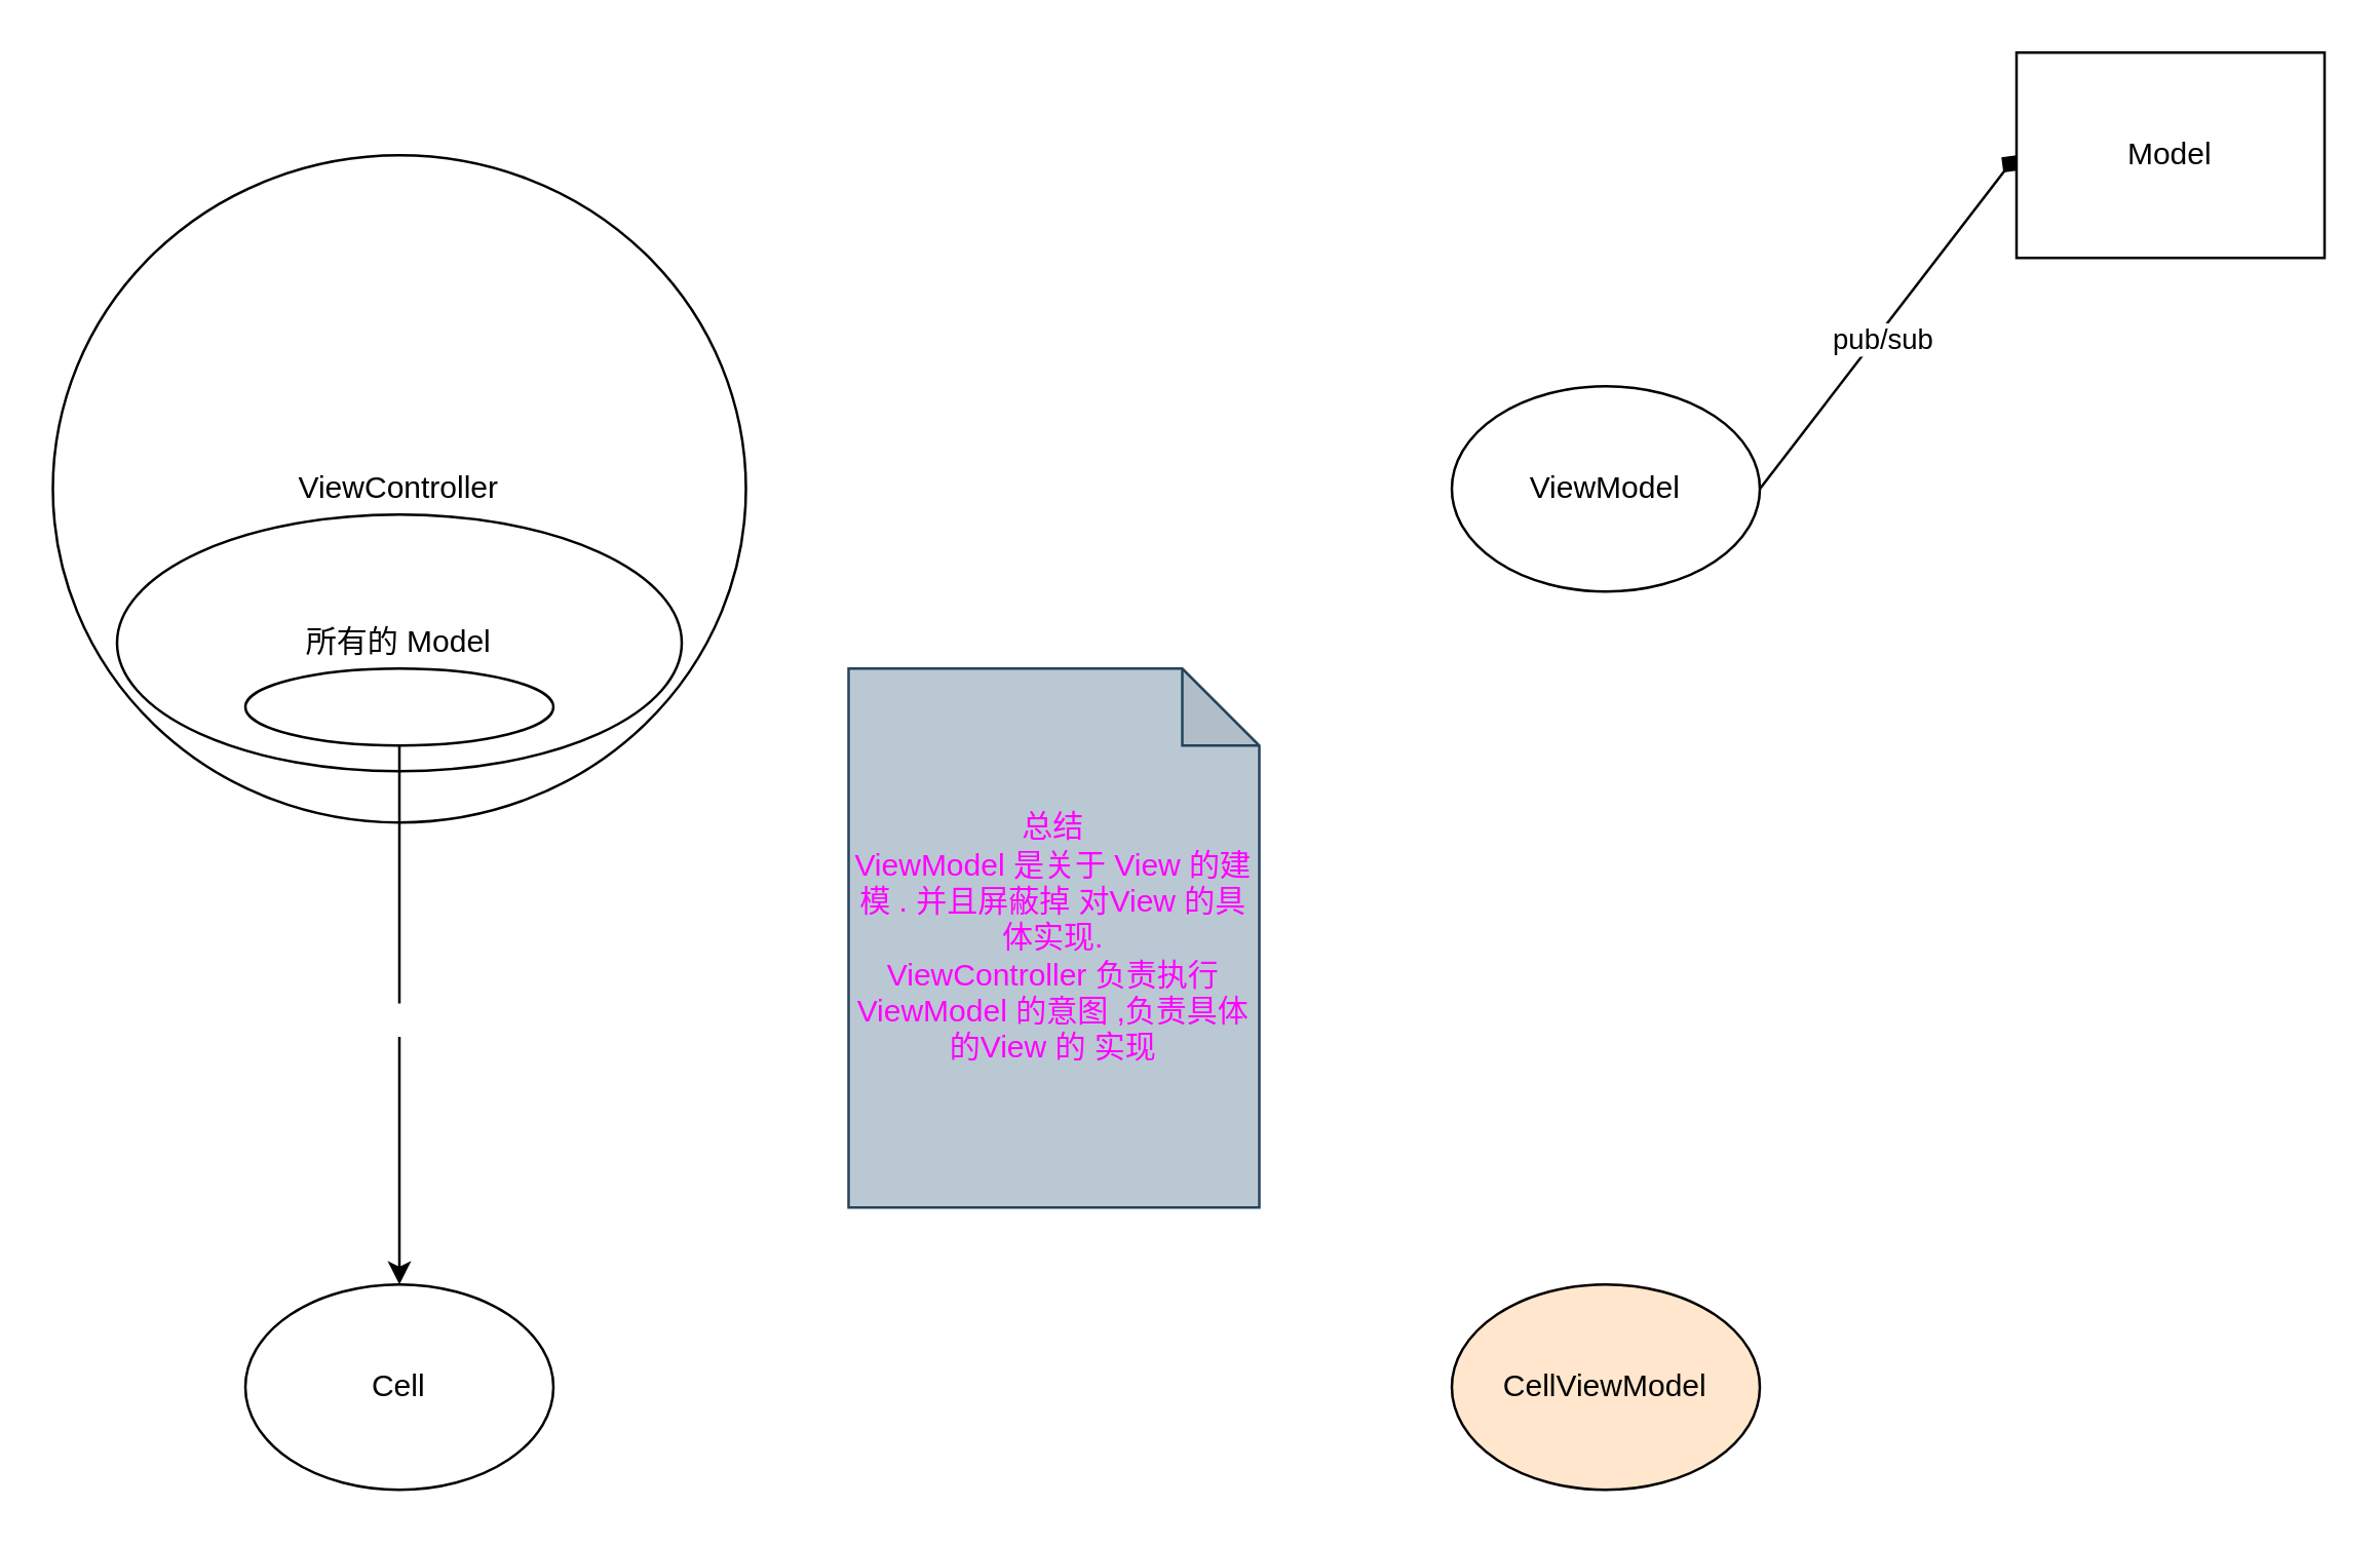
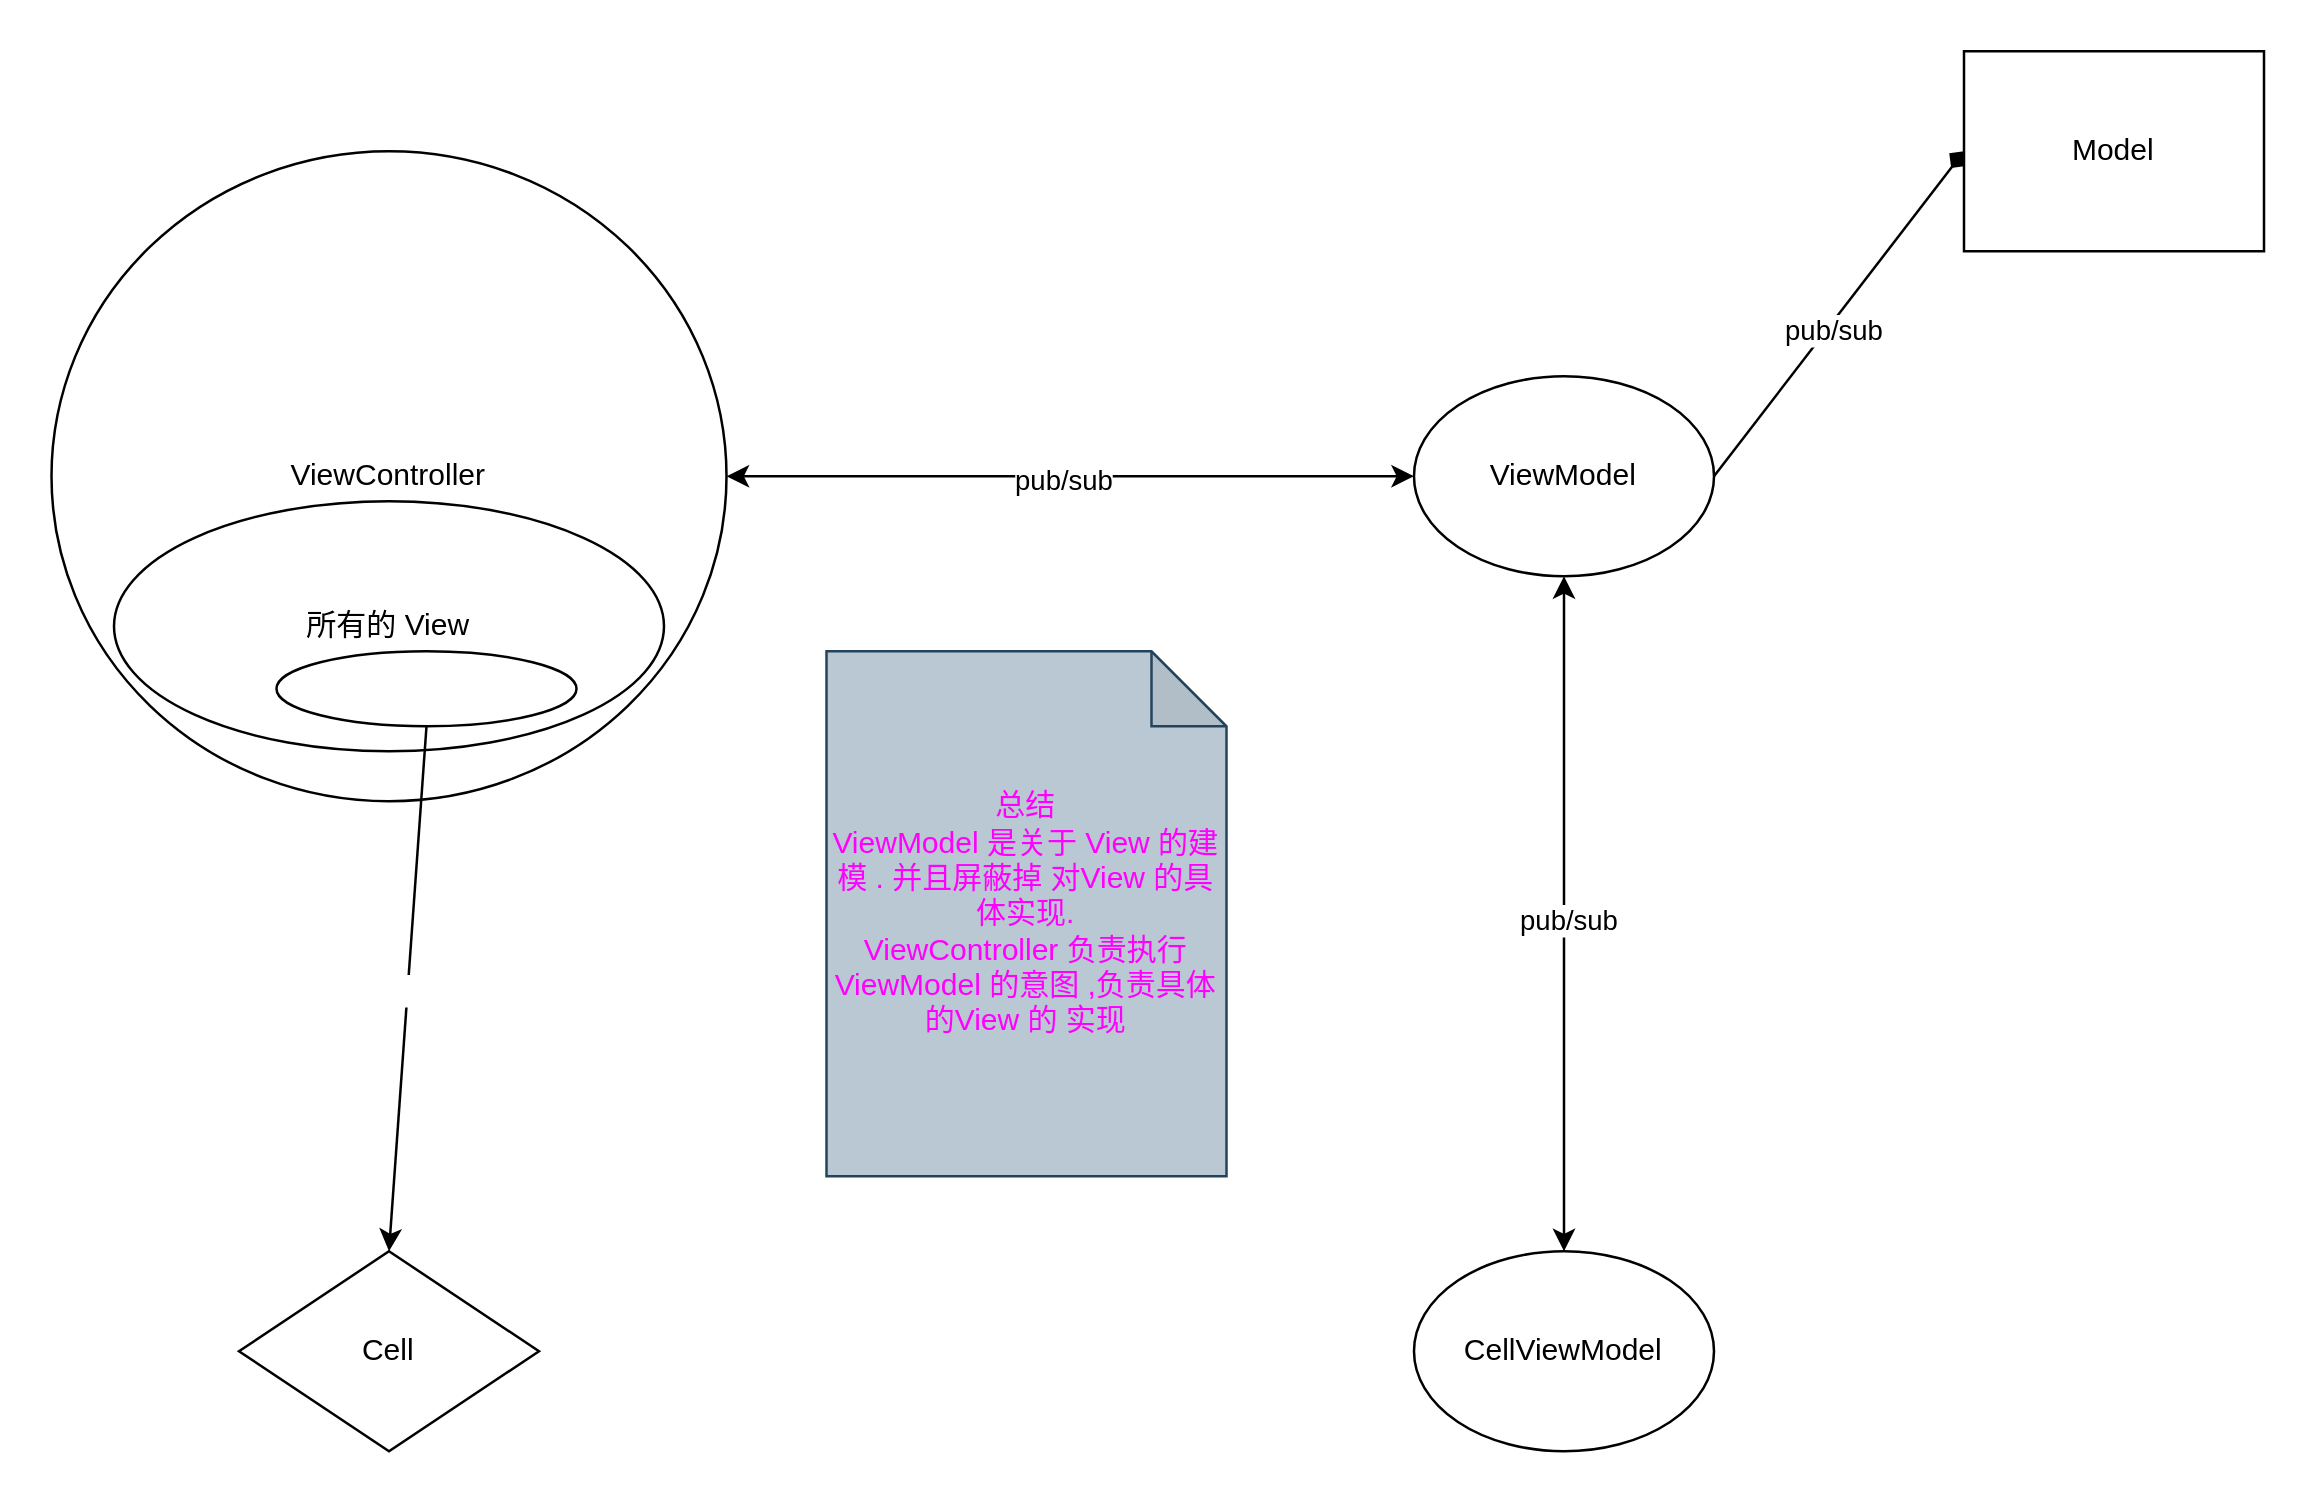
+ <mxCell id="11" value="" style="endArrow=classic;startArrow=classic;html=1;entryX=0;entryY=0.5;entryDx=0;entryDy=0;exitX=1;exitY=0.5;exitDx=0;exitDy=0;" edge="1" parent="1" source="9" target="6"><mxGeometry width="50" height="50" relative="1" as="geometry"><mxPoint x="305" y="370" as="sourcePoint" /><mxPoint x="355" y="320" as="targetPoint" /></mxGeometry></mxCell>
+ <mxCell id="12" value="pub/sub" style="edgeLabel;html=1;align=center;verticalAlign=middle;resizable=0;points=[];" vertex="1" connectable="0" parent="11"><mxGeometry x="-0.025" relative="1" as="geometry"><mxPoint y="1" as="offset" /></mxGeometry></mxCell>
- <mxCell id="10" value="所有的 Model" style="ellipse;whiteSpace=wrap;html=1;" vertex="1" parent="1"><mxGeometry x="45" y="200" width="220" height="100" as="geometry" /></mxCell>
+ <mxCell id="10" value="所有的 View" style="ellipse;whiteSpace=wrap;html=1;" vertex="1" parent="1"><mxGeometry x="45" y="200" width="220" height="100" as="geometry" /></mxCell>
- <mxCell id="17" value="&lt;font color=&quot;#ffffff&quot;&gt;有Cell的 View&lt;/font&gt;" style="ellipse;whiteSpace=wrap;html=1;fontColor=#FF00FF;" vertex="1" parent="1"><mxGeometry x="95" y="260" width="120" height="30" as="geometry" /></mxCell>
+ <mxCell id="17" value="&lt;font color=&quot;#ffffff&quot;&gt;有Cell的 View&lt;/font&gt;" style="ellipse;whiteSpace=wrap;html=1;fontColor=#FF00FF;" vertex="1" parent="1"><mxGeometry x="110" y="260" width="120" height="30" as="geometry" /></mxCell>
+ <mxCell id="7" value="" style="endArrow=classic;startArrow=classic;html=1;exitX=0.5;exitY=1;exitDx=0;exitDy=0;entryX=0.5;entryY=0;entryDx=0;entryDy=0;" edge="1" parent="1" source="6" target="3"><mxGeometry width="50" height="50" relative="1" as="geometry"><mxPoint x="615" y="230" as="sourcePoint" /><mxPoint x="655" y="540" as="targetPoint" /></mxGeometry></mxCell>
+ <mxCell id="8" value="pub/sub" style="edgeLabel;html=1;align=center;verticalAlign=middle;resizable=0;points=[];" vertex="1" connectable="0" parent="7"><mxGeometry x="0.011" y="1" relative="1" as="geometry"><mxPoint y="1" as="offset" /></mxGeometry></mxCell>
- <mxCell id="2" value="Cell" style="ellipse;whiteSpace=wrap;html=1;" vertex="1" parent="1"><mxGeometry x="95" y="500" width="120" height="80" as="geometry" /></mxCell>
+ <mxCell id="2" value="Cell" style="rhombus;whiteSpace=wrap;html=1;" vertex="1" parent="1"><mxGeometry x="95" y="500" width="120" height="80" as="geometry" /></mxCell>
- <mxCell id="3" value="CellViewModel" style="ellipse;whiteSpace=wrap;html=1;fillColor=#ffe6cc;" vertex="1" parent="1"><mxGeometry x="565" y="500" width="120" height="80" as="geometry" /></mxCell>
+ <mxCell id="3" value="CellViewModel" style="ellipse;whiteSpace=wrap;html=1;" vertex="1" parent="1"><mxGeometry x="565" y="500" width="120" height="80" as="geometry" /></mxCell>
